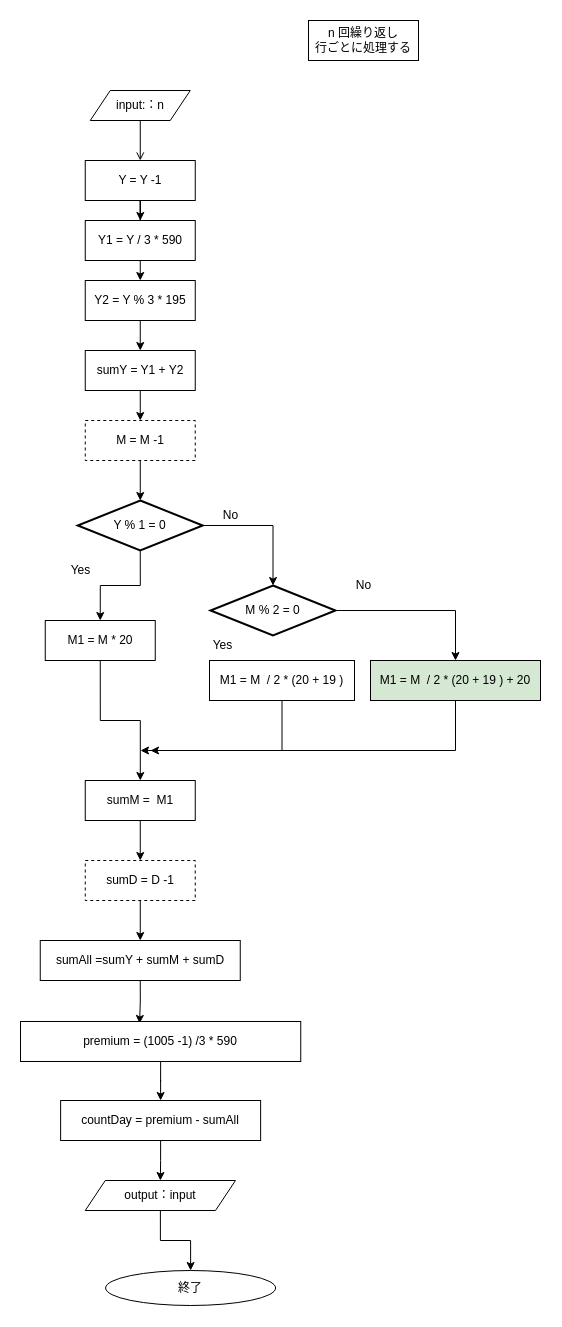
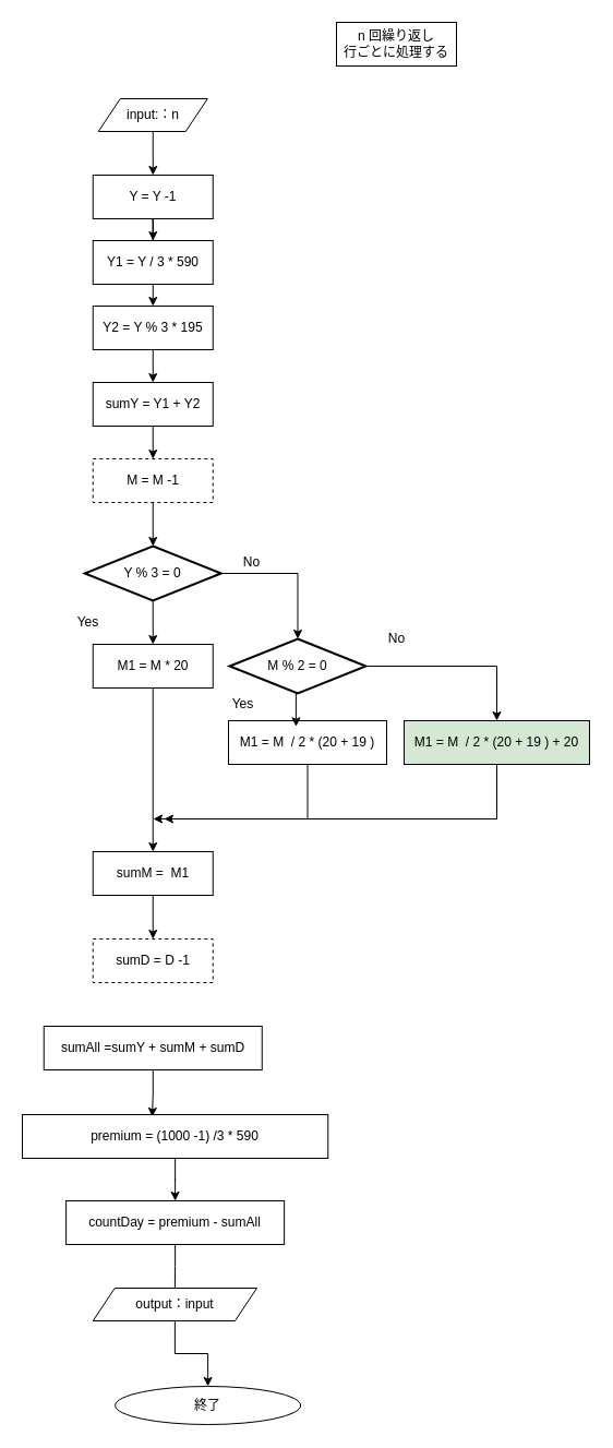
- <mxCell id="3" style="edgeStyle=orthogonalEdgeStyle;rounded=0;orthogonalLoop=1;jettySize=auto;html=1;exitX=0.5;exitY=1;exitDx=0;exitDy=0;entryX=0.5;entryY=0;entryDx=0;entryDy=0;endArrow=open;" edge="1" parent="1" source="4" target="7"><mxGeometry relative="1" as="geometry" /></mxCell>
+ <mxCell id="3" style="edgeStyle=orthogonalEdgeStyle;rounded=0;orthogonalLoop=1;jettySize=auto;html=1;exitX=0.5;exitY=1;exitDx=0;exitDy=0;entryX=0.5;entryY=0;entryDx=0;entryDy=0;" edge="1" parent="1" source="4" target="7"><mxGeometry relative="1" as="geometry" /></mxCell>
- <mxCell id="20" value="Y % 1 = 0" style="strokeWidth=2;html=1;shape=mxgraph.flowchart.decision;whiteSpace=wrap;" vertex="1" parent="1"><mxGeometry x="77.25" y="500" width="125" height="50" as="geometry" /></mxCell>
+ <mxCell id="20" value="Y % 3 = 0" style="strokeWidth=2;html=1;shape=mxgraph.flowchart.decision;whiteSpace=wrap;" vertex="1" parent="1"><mxGeometry x="77.25" y="500" width="125" height="50" as="geometry" /></mxCell>
- <mxCell id="22" value="M1 = M * 20" style="rounded=0;whiteSpace=wrap;html=1;" vertex="1" parent="1"><mxGeometry x="44.75" y="620" width="110" height="40" as="geometry" /></mxCell>
+ <mxCell id="22" value="M1 = M * 20" style="rounded=0;whiteSpace=wrap;html=1;" vertex="1" parent="1"><mxGeometry x="84.75" y="590" width="110" height="40" as="geometry" /></mxCell>
+ <mxCell id="26" style="edgeStyle=orthogonalEdgeStyle;rounded=0;orthogonalLoop=1;jettySize=auto;html=1;exitX=0.5;exitY=1;exitDx=0;exitDy=0;exitPerimeter=0;entryX=0.427;entryY=0.132;entryDx=0;entryDy=0;entryPerimeter=0;" edge="1" parent="1" source="28" target="25"><mxGeometry relative="1" as="geometry" /></mxCell>
- <mxCell id="10" style="edgeStyle=orthogonalEdgeStyle;rounded=0;orthogonalLoop=1;jettySize=auto;html=1;exitX=0.5;exitY=1;exitDx=0;exitDy=0;" edge="1" parent="1" source="11" target="36"><mxGeometry relative="1" as="geometry" /></mxCell>
- <mxCell id="38" value="premium = (1005 -1) /3 * 590" style="rounded=0;whiteSpace=wrap;html=1;" vertex="1" parent="1"><mxGeometry x="20" y="1021" width="280.25" height="40" as="geometry" /></mxCell>
+ <mxCell id="38" value="premium = (1000 -1) /3 * 590" style="rounded=0;whiteSpace=wrap;html=1;" vertex="1" parent="1"><mxGeometry x="20" y="1021" width="280.25" height="40" as="geometry" /></mxCell>
- <mxCell id="39" style="edgeStyle=orthogonalEdgeStyle;rounded=0;orthogonalLoop=1;jettySize=auto;html=1;exitX=0.5;exitY=1;exitDx=0;exitDy=0;entryX=0.5;entryY=0;entryDx=0;entryDy=0;" edge="1" parent="1" source="40" target="42"><mxGeometry relative="1" as="geometry" /></mxCell>
+ <mxCell id="39" style="edgeStyle=orthogonalEdgeStyle;rounded=0;orthogonalLoop=1;jettySize=auto;html=1;exitX=0.5;exitY=1;exitDx=0;exitDy=0;entryX=0.5;entryY=0;entryDx=0;entryDy=0;endArrow=none;" edge="1" parent="1" source="40" target="42"><mxGeometry relative="1" as="geometry" /></mxCell>
